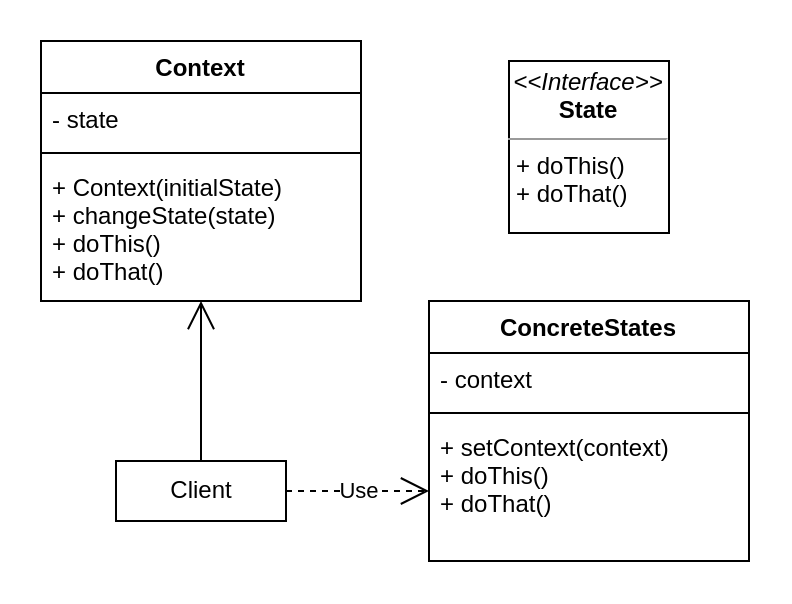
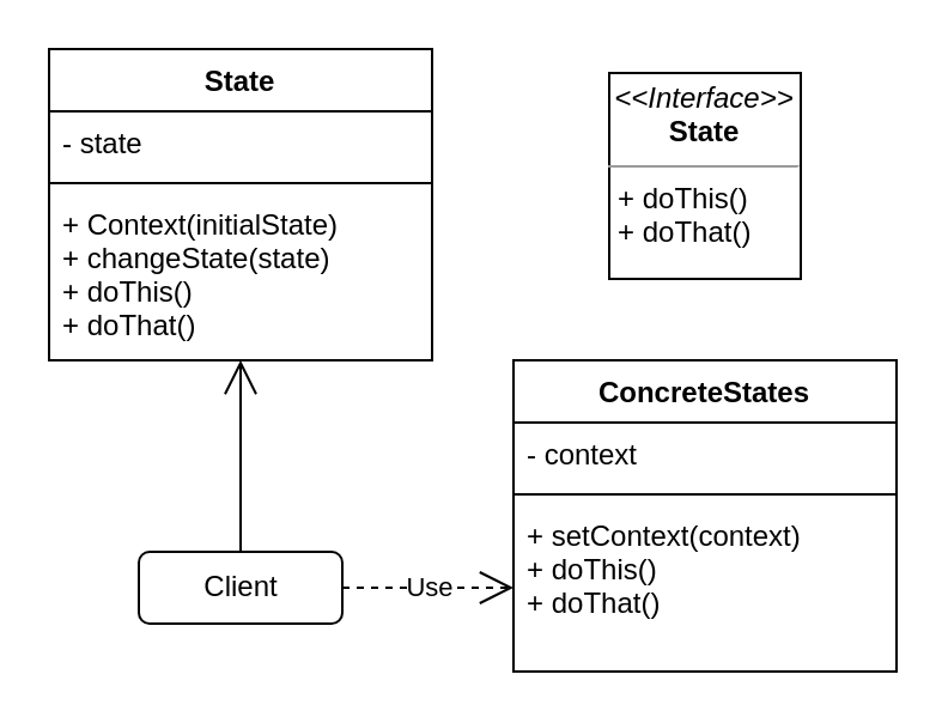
- <mxCell id="3" value="Context" style="swimlane;fontStyle=1;align=center;verticalAlign=top;childLayout=stackLayout;horizontal=1;startSize=26;horizontalStack=0;resizeParent=1;resizeParentMax=0;resizeLast=0;collapsible=1;marginBottom=0;" vertex="1" parent="1"><mxGeometry x="20" y="20" width="160" height="130" as="geometry" /></mxCell>
+ <mxCell id="3" value="State" style="swimlane;fontStyle=1;align=center;verticalAlign=top;childLayout=stackLayout;horizontal=1;startSize=26;horizontalStack=0;resizeParent=1;resizeParentMax=0;resizeLast=0;collapsible=1;marginBottom=0;" vertex="1" parent="1"><mxGeometry x="20" y="20" width="160" height="130" as="geometry" /></mxCell>
- <mxCell id="11" value="Client" style="html=1;rounded=0;" vertex="1" parent="1"><mxGeometry x="57.5" y="230" width="85" height="30" as="geometry" /></mxCell>
+ <mxCell id="11" value="Client" style="html=1;rounded=1;" vertex="1" parent="1"><mxGeometry x="57.5" y="230" width="85" height="30" as="geometry" /></mxCell>
